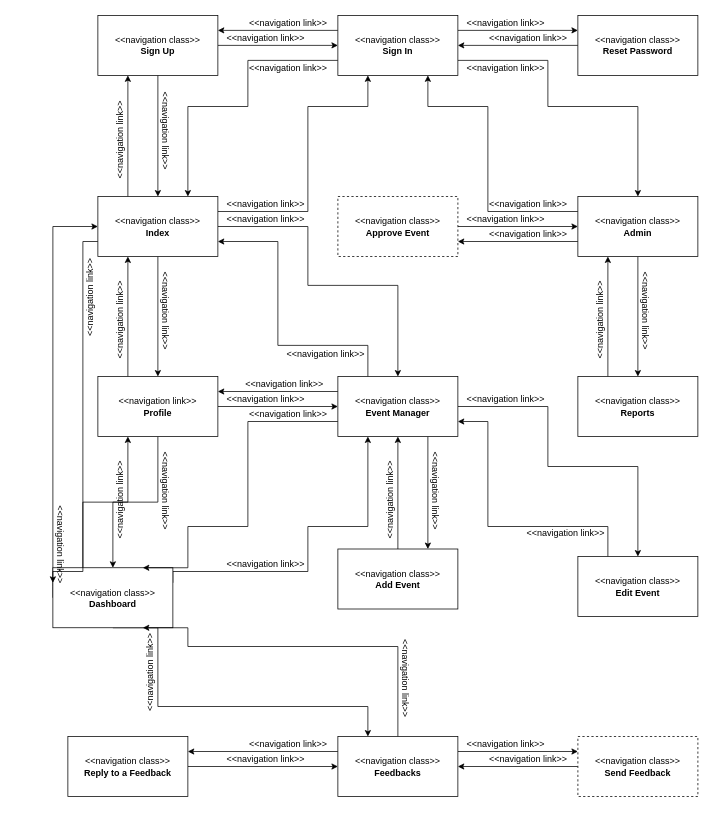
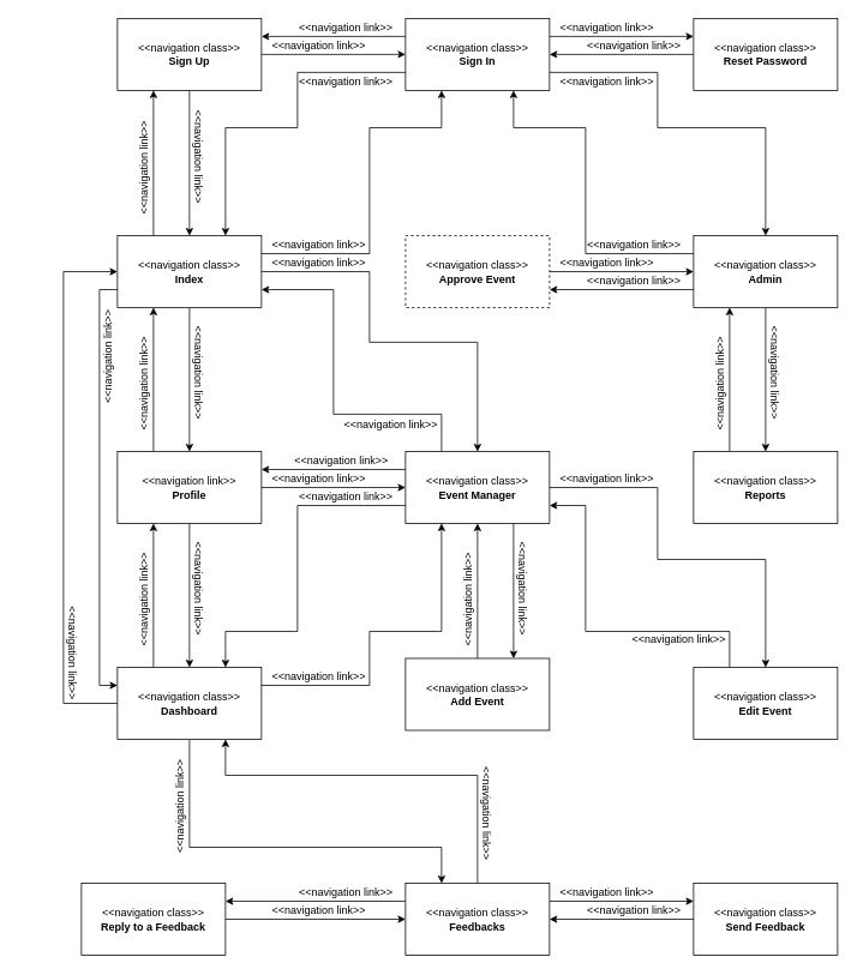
- <mxCell id="11" value="&amp;lt;&amp;lt;navigation class&amp;gt;&amp;gt;&lt;br&gt;&lt;b&gt;Dashboard&lt;/b&gt;" style="rounded=0;whiteSpace=wrap;html=1;" parent="1" vertex="1"><mxGeometry x="70" y="756.5" width="160" height="80" as="geometry" /></mxCell>
+ <mxCell id="11" value="&amp;lt;&amp;lt;navigation class&amp;gt;&amp;gt;&lt;br&gt;&lt;b&gt;Dashboard&lt;/b&gt;" style="rounded=0;whiteSpace=wrap;html=1;" parent="1" vertex="1"><mxGeometry x="130" y="741.5" width="160" height="80" as="geometry" /></mxCell>
- <mxCell id="49" value="&amp;lt;&amp;lt;navigation class&amp;gt;&amp;gt;&lt;br&gt;&lt;b&gt;Send Feedback&lt;/b&gt;" style="rounded=0;whiteSpace=wrap;html=1;dashed=1;" parent="1" vertex="1"><mxGeometry x="770" y="981.5" width="160" height="80" as="geometry" /></mxCell>
+ <mxCell id="49" value="&amp;lt;&amp;lt;navigation class&amp;gt;&amp;gt;&lt;br&gt;&lt;b&gt;Send Feedback&lt;/b&gt;" style="rounded=0;whiteSpace=wrap;html=1;" parent="1" vertex="1"><mxGeometry x="770" y="981.5" width="160" height="80" as="geometry" /></mxCell>
